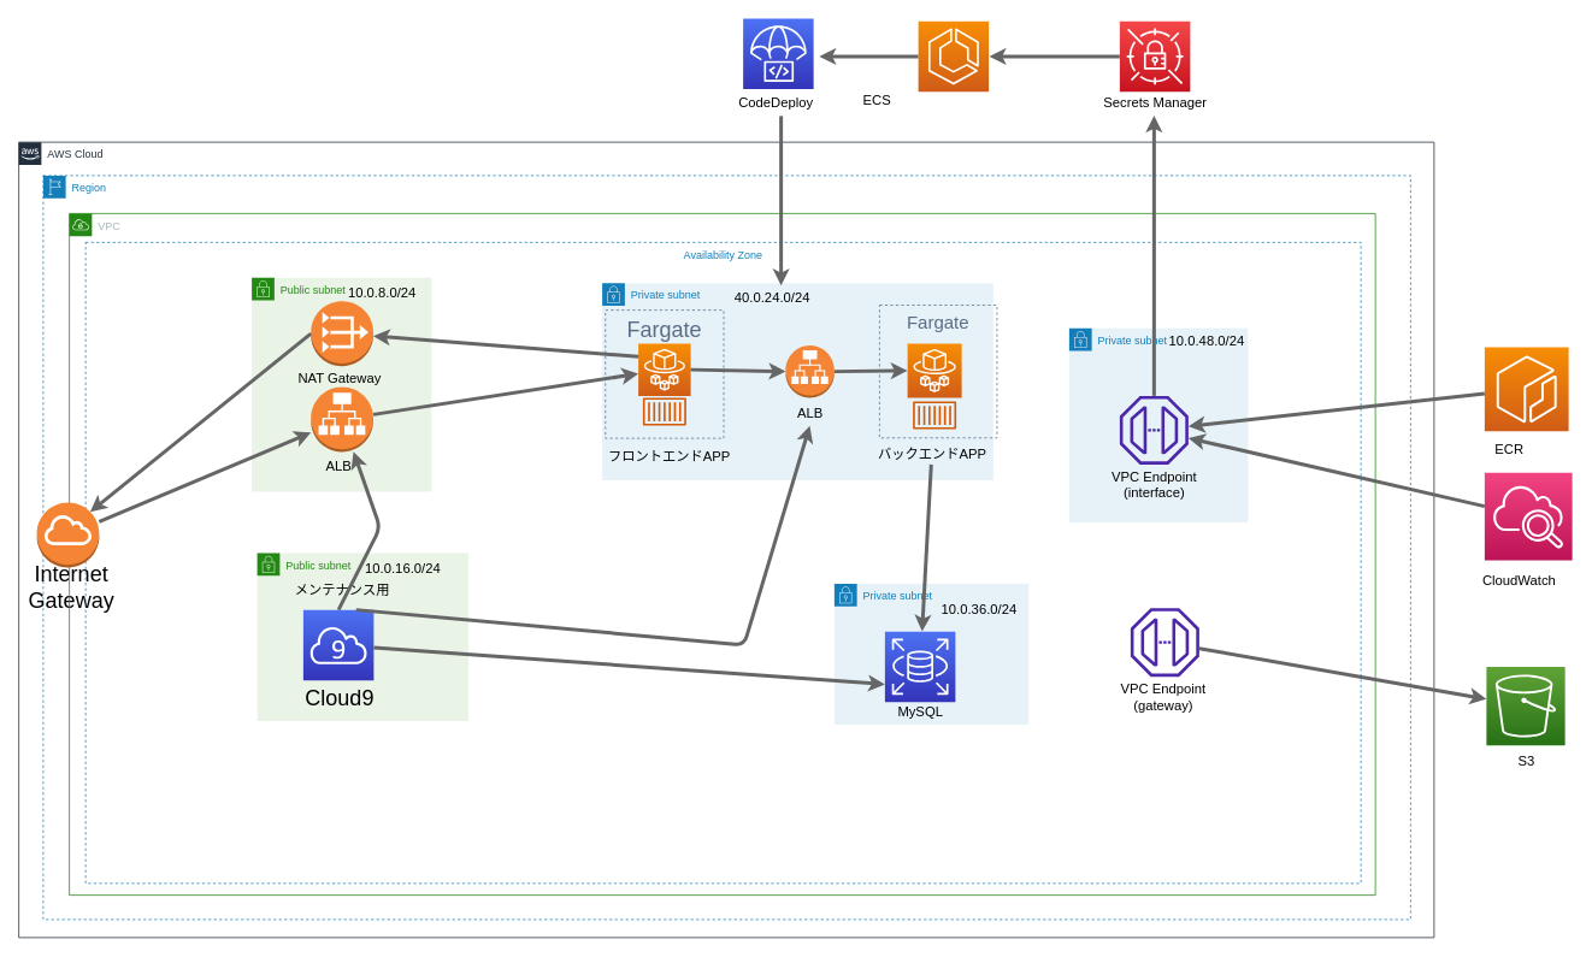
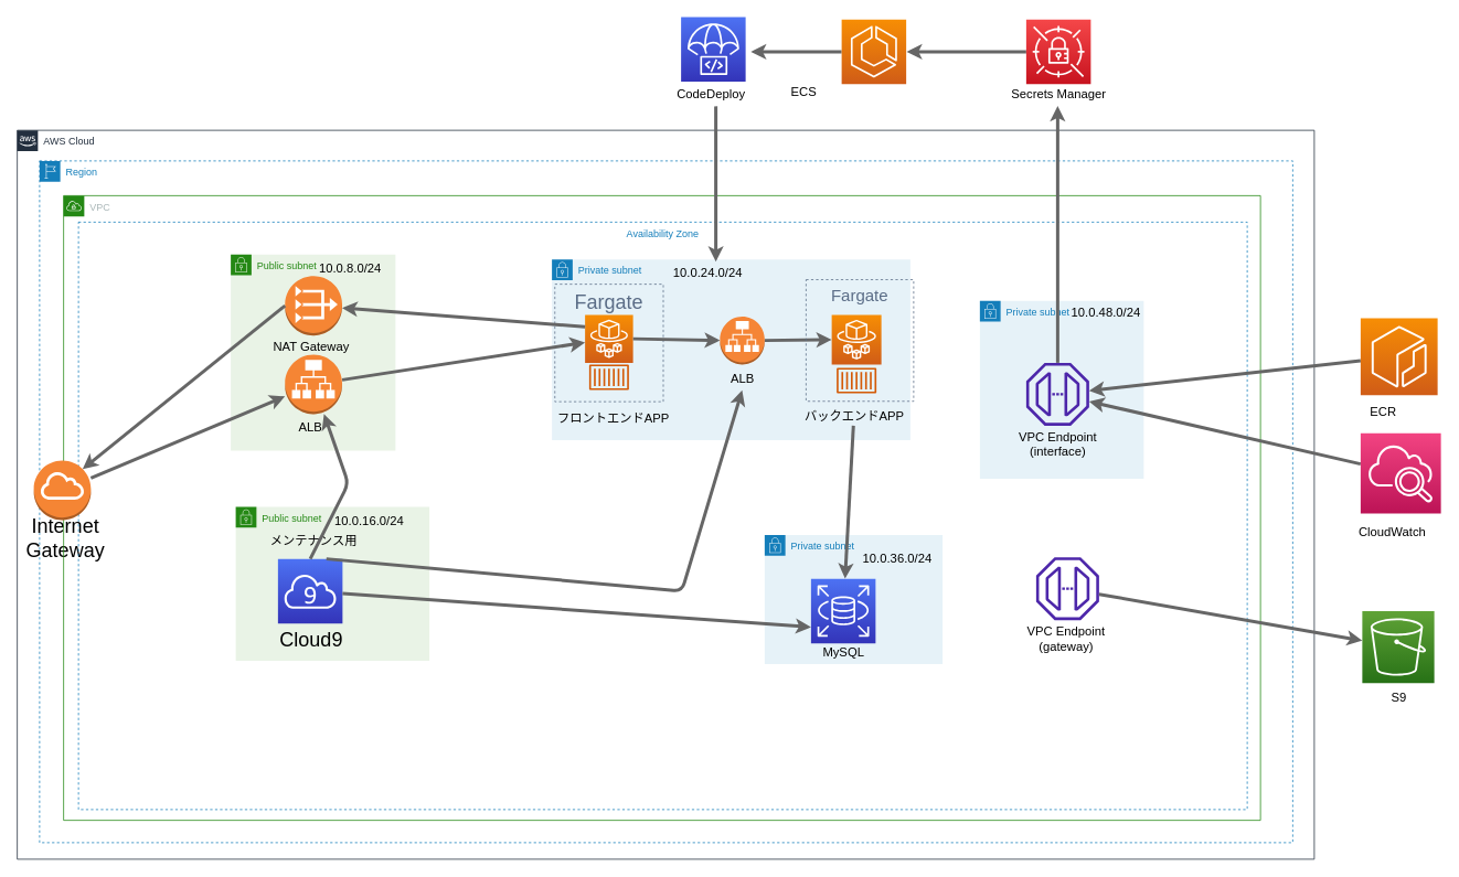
- <mxCell id="40" value="40.0.24.0/24" style="text;html=1;resizable=0;autosize=1;align=center;verticalAlign=middle;points=[];fillColor=none;strokeColor=none;rounded=0;fontSize=15;fontColor=#000000;" parent="5" vertex="1"><mxGeometry x="731" y="80.5" width="93" height="22" as="geometry" /></mxCell>
+ <mxCell id="40" value="10.0.24.0/24" style="text;html=1;resizable=0;autosize=1;align=center;verticalAlign=middle;points=[];fillColor=none;strokeColor=none;rounded=0;fontSize=15;fontColor=#000000;" parent="5" vertex="1"><mxGeometry x="731" y="80.5" width="93" height="22" as="geometry" /></mxCell>
- <mxCell id="58" value="S3" style="text;html=1;resizable=0;autosize=1;align=center;verticalAlign=middle;points=[];fillColor=none;strokeColor=none;rounded=0;fontSize=15;fontColor=#000000;" parent="1" vertex="1"><mxGeometry x="1674.5" y="831" width="28" height="22" as="geometry" /></mxCell>
+ <mxCell id="58" value="S9" style="text;html=1;resizable=0;autosize=1;align=center;verticalAlign=middle;points=[];fillColor=none;strokeColor=none;rounded=0;fontSize=15;fontColor=#000000;" parent="1" vertex="1"><mxGeometry x="1674.5" y="831" width="28" height="22" as="geometry" /></mxCell>
